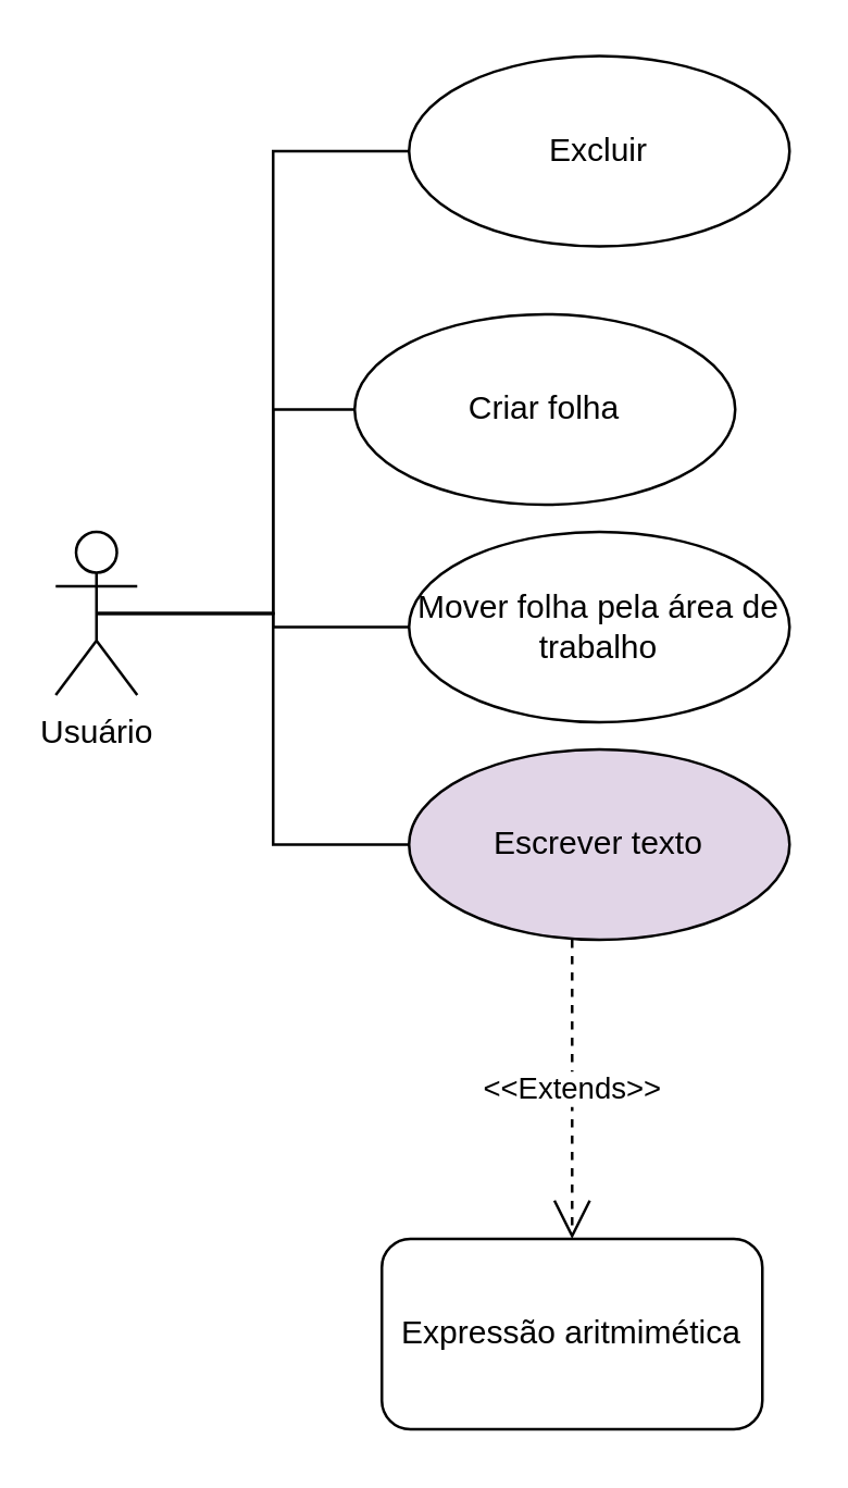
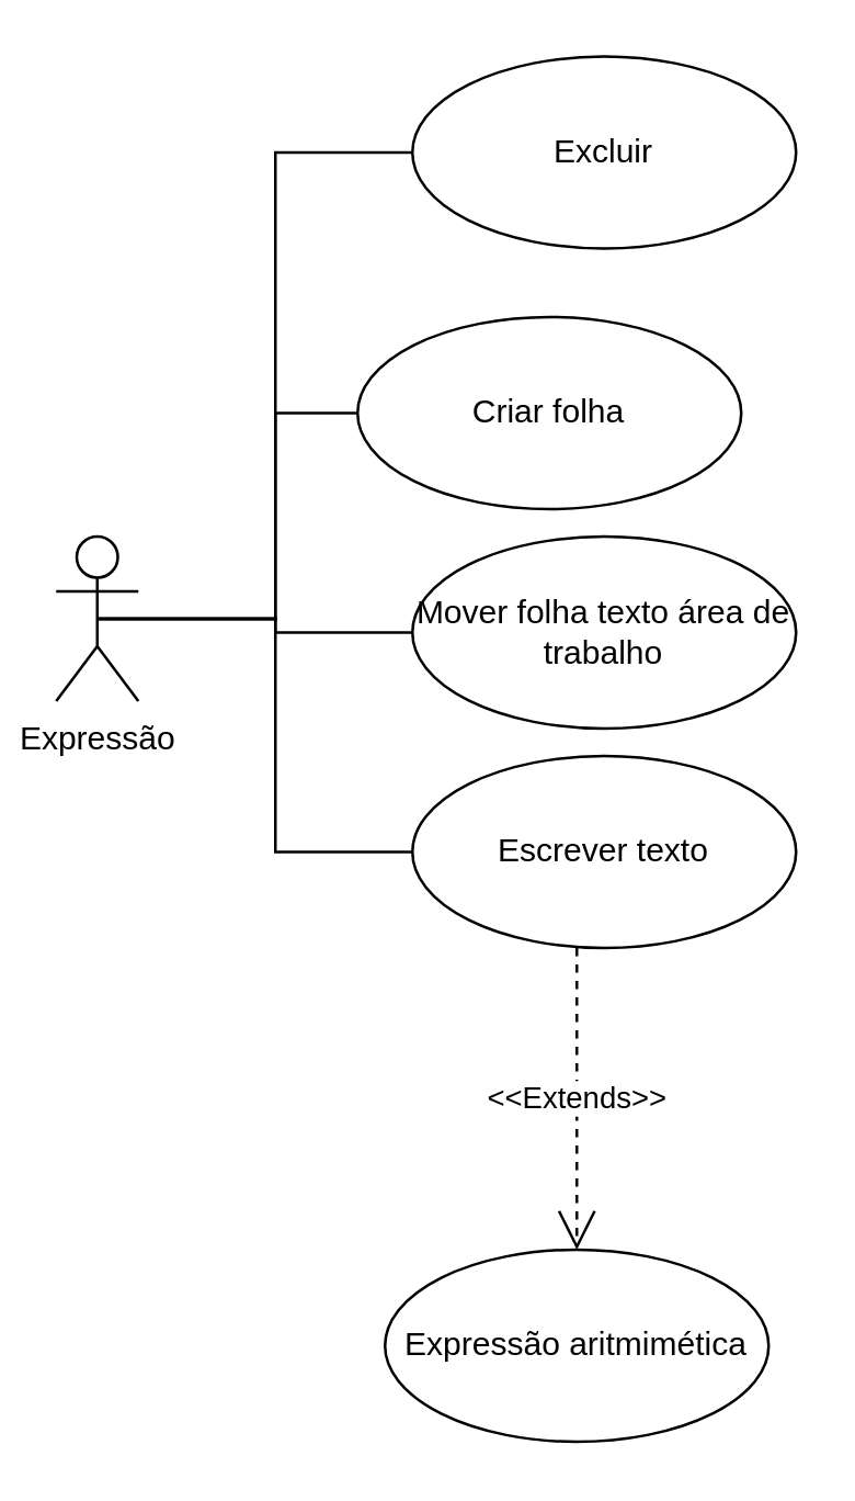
- <mxCell id="9" value="Mover folha pela área de trabalho" style="ellipse;whiteSpace=wrap;html=1;" vertex="1" parent="1"><mxGeometry x="150" y="195" width="140" height="70" as="geometry" /></mxCell>
+ <mxCell id="9" value="Mover folha texto área de trabalho" style="ellipse;whiteSpace=wrap;html=1;" vertex="1" parent="1"><mxGeometry x="150" y="195" width="140" height="70" as="geometry" /></mxCell>
- <mxCell id="6" value="Usuário" style="shape=umlActor;verticalLabelPosition=bottom;verticalAlign=top;html=1;" vertex="1" parent="1"><mxGeometry x="20" y="195" width="30" height="60" as="geometry" /></mxCell>
+ <mxCell id="6" value="Expressão" style="shape=umlActor;verticalLabelPosition=bottom;verticalAlign=top;html=1;" vertex="1" parent="1"><mxGeometry x="20" y="195" width="30" height="60" as="geometry" /></mxCell>
- <mxCell id="8" value="Escrever texto" style="ellipse;whiteSpace=wrap;html=1;fillColor=#e1d5e7;" vertex="1" parent="1"><mxGeometry x="150" y="275" width="140" height="70" as="geometry" /></mxCell>
+ <mxCell id="8" value="Escrever texto" style="ellipse;whiteSpace=wrap;html=1;" vertex="1" parent="1"><mxGeometry x="150" y="275" width="140" height="70" as="geometry" /></mxCell>
- <mxCell id="11" value="Expressão aritmimética" style="whiteSpace=wrap;html=1;rounded=1;" vertex="1" parent="1"><mxGeometry x="140" y="455" width="140" height="70" as="geometry" /></mxCell>
+ <mxCell id="11" value="Expressão aritmimética" style="ellipse;whiteSpace=wrap;html=1;" vertex="1" parent="1"><mxGeometry x="140" y="455" width="140" height="70" as="geometry" /></mxCell>
